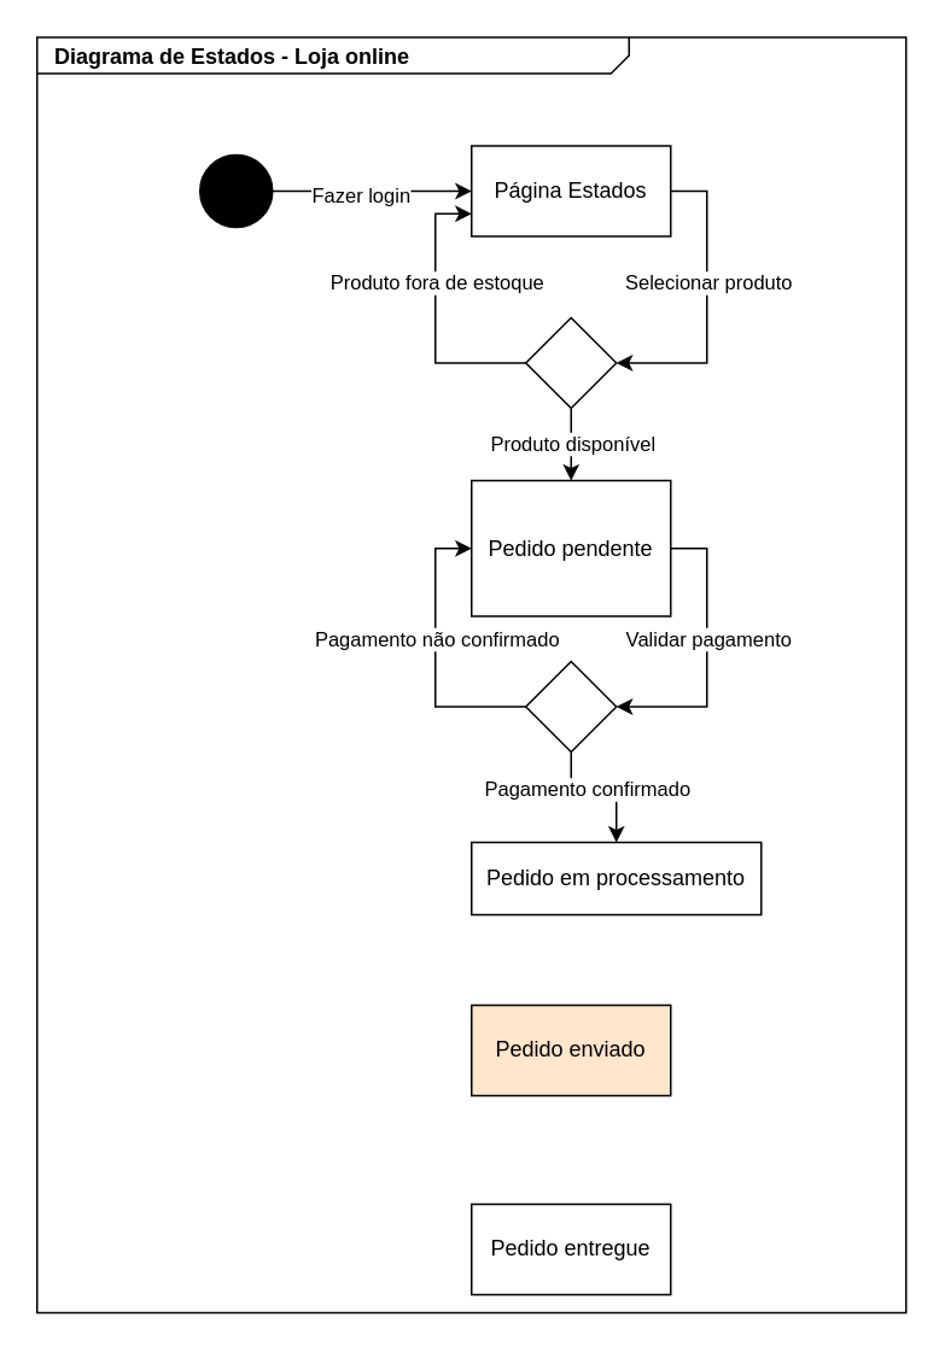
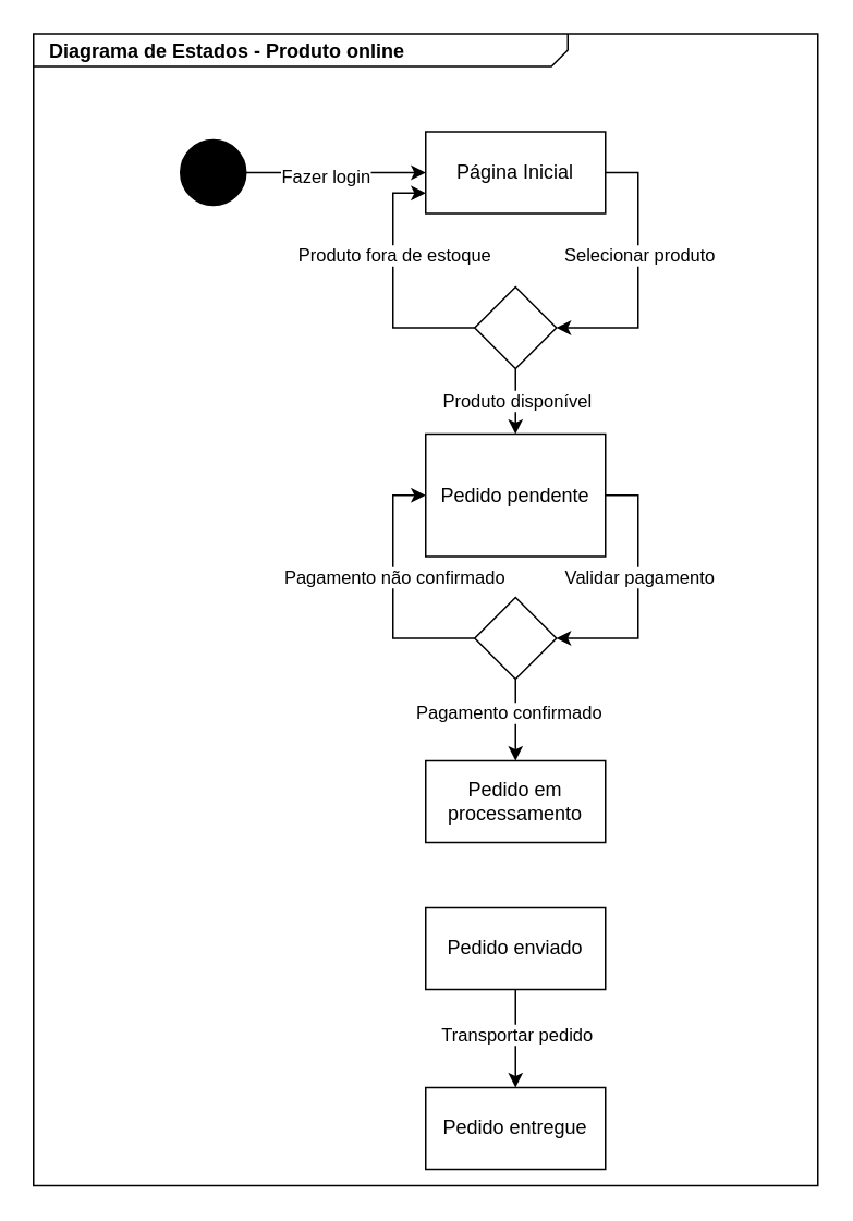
- <mxCell id="2" value="&lt;p style=&quot;margin: 0px ; margin-top: 4px ; margin-left: 10px ; text-align: left&quot;&gt;&lt;b&gt;Diagrama de Estados - Loja online&lt;/b&gt;&lt;/p&gt;" style="html=1;strokeWidth=1;shape=mxgraph.sysml.package;html=1;overflow=fill;whiteSpace=wrap;fillColor=none;gradientColor=none;fontSize=12;align=center;labelX=327.64;" parent="1" vertex="1"><mxGeometry x="20" y="20" width="480" height="705" as="geometry" /></mxCell>
+ <mxCell id="2" value="&lt;p style=&quot;margin: 0px ; margin-top: 4px ; margin-left: 10px ; text-align: left&quot;&gt;&lt;b&gt;Diagrama de Estados - Produto online&lt;/b&gt;&lt;/p&gt;" style="html=1;strokeWidth=1;shape=mxgraph.sysml.package;html=1;overflow=fill;whiteSpace=wrap;fillColor=none;gradientColor=none;fontSize=12;align=center;labelX=327.64;" parent="1" vertex="1"><mxGeometry x="20" y="20" width="480" height="705" as="geometry" /></mxCell>
- <mxCell id="8" value="Página Estados" style="html=1;whiteSpace=wrap;" vertex="1" parent="1"><mxGeometry x="260" y="80" width="110" height="50" as="geometry" /></mxCell>
+ <mxCell id="8" value="Página Inicial" style="html=1;whiteSpace=wrap;" vertex="1" parent="1"><mxGeometry x="260" y="80" width="110" height="50" as="geometry" /></mxCell>
- <mxCell id="12" value="Pedido em processamento" style="html=1;whiteSpace=wrap;" vertex="1" parent="1"><mxGeometry x="260" y="465" width="160" height="40" as="geometry" /></mxCell>
+ <mxCell id="12" value="Pedido em processamento" style="html=1;whiteSpace=wrap;" vertex="1" parent="1"><mxGeometry x="260" y="465" width="110" height="50" as="geometry" /></mxCell>
- <mxCell id="15" value="Pedido enviado" style="html=1;whiteSpace=wrap;fillColor=#ffe6cc;" vertex="1" parent="1"><mxGeometry x="260" y="555" width="110" height="50" as="geometry" /></mxCell>
+ <mxCell id="15" value="Pedido enviado" style="html=1;whiteSpace=wrap;" vertex="1" parent="1"><mxGeometry x="260" y="555" width="110" height="50" as="geometry" /></mxCell>
+ <mxCell id="13" style="edgeStyle=orthogonalEdgeStyle;rounded=0;orthogonalLoop=1;jettySize=auto;html=1;entryX=0.5;entryY=0;entryDx=0;entryDy=0;" edge="1" parent="1" source="15" target="16"><mxGeometry relative="1" as="geometry" /></mxCell>
+ <mxCell id="14" value="Transportar pedido" style="edgeLabel;html=1;align=center;verticalAlign=middle;resizable=0;points=[];" vertex="1" connectable="0" parent="13"><mxGeometry x="-0.1" relative="1" as="geometry"><mxPoint as="offset" /></mxGeometry></mxCell>
